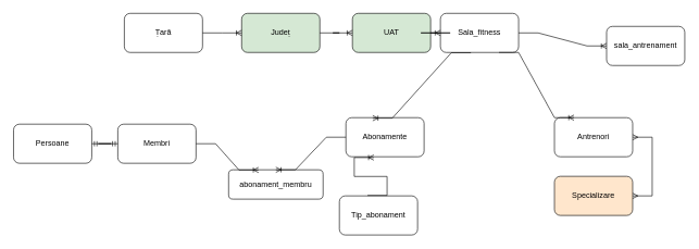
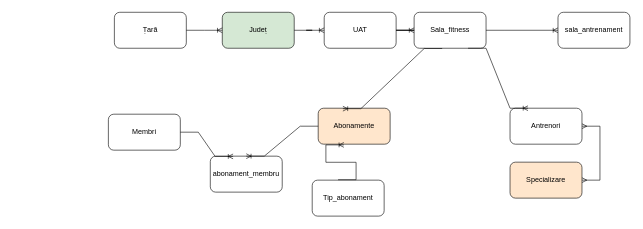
- <mxCell id="4" value="UAT" style="rounded=1;whiteSpace=wrap;html=1;fillColor=#d5e8d4;" vertex="1" parent="1"><mxGeometry x="540" y="20" width="120" height="60" as="geometry" /></mxCell>
+ <mxCell id="4" value="UAT" style="rounded=1;whiteSpace=wrap;html=1;" vertex="1" parent="1"><mxGeometry x="540" y="20" width="120" height="60" as="geometry" /></mxCell>
- <mxCell id="5" value="Sala_fitness" style="rounded=1;whiteSpace=wrap;html=1;" vertex="1" parent="1"><mxGeometry x="675" y="20" width="120" height="60" as="geometry" /></mxCell>
+ <mxCell id="5" value="Sala_fitness" style="rounded=1;whiteSpace=wrap;html=1;" vertex="1" parent="1"><mxGeometry x="690" y="20" width="120" height="60" as="geometry" /></mxCell>
- <mxCell id="11" value="sala_antrenament" style="rounded=1;whiteSpace=wrap;html=1;" vertex="1" parent="1"><mxGeometry x="930" y="40" width="120" height="60" as="geometry" /></mxCell>
+ <mxCell id="11" value="sala_antrenament" style="rounded=1;whiteSpace=wrap;html=1;" vertex="1" parent="1"><mxGeometry x="930" y="20" width="120" height="60" as="geometry" /></mxCell>
- <mxCell id="7" value="Abonamente" style="rounded=1;whiteSpace=wrap;html=1;" vertex="1" parent="1"><mxGeometry x="530" y="180" width="120" height="60" as="geometry" /></mxCell>
+ <mxCell id="7" value="Abonamente" style="rounded=1;whiteSpace=wrap;html=1;fillColor=#ffe6cc;" vertex="1" parent="1"><mxGeometry x="530" y="180" width="120" height="60" as="geometry" /></mxCell>
- <mxCell id="12" value="Persoane" style="rounded=1;whiteSpace=wrap;html=1;" vertex="1" parent="1"><mxGeometry x="20" y="190" width="120" height="60" as="geometry" /></mxCell>
- <mxCell id="17" value="" style="edgeStyle=entityRelationEdgeStyle;fontSize=12;html=1;endArrow=ERmandOne;startArrow=ERmandOne;rounded=0;entryX=0;entryY=0.5;entryDx=0;entryDy=0;" edge="1" parent="1" source="12" target="6"><mxGeometry width="100" height="100" relative="1" as="geometry"><mxPoint x="210" y="290" as="sourcePoint" /><mxPoint x="470" y="270" as="targetPoint" /><Array as="points"><mxPoint x="170" y="290" /><mxPoint x="170" y="300" /></Array></mxGeometry></mxCell>
- <mxCell id="20" value="abonament_membru" style="rounded=1;whiteSpace=wrap;html=1;" vertex="1" parent="1"><mxGeometry x="350" y="260" width="145" height="45" as="geometry" /></mxCell>
+ <mxCell id="20" value="abonament_membru" style="rounded=1;whiteSpace=wrap;html=1;" vertex="1" parent="1"><mxGeometry x="350" y="260" width="120" height="60" as="geometry" /></mxCell>
